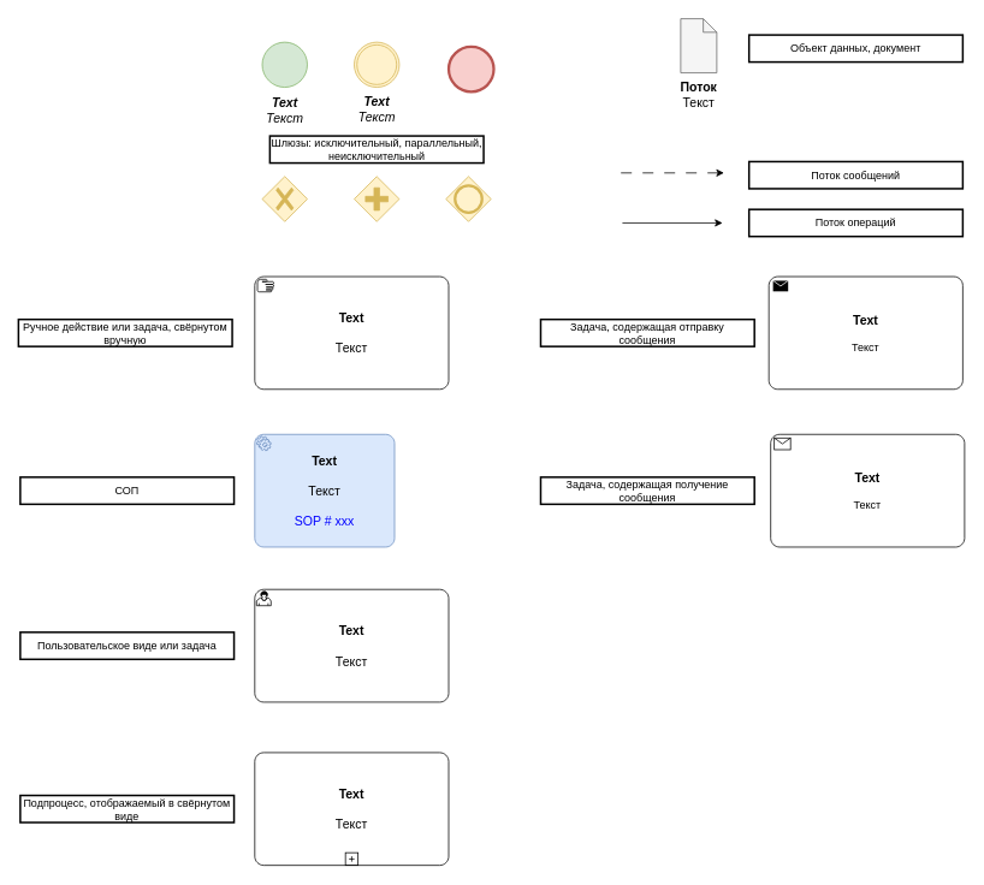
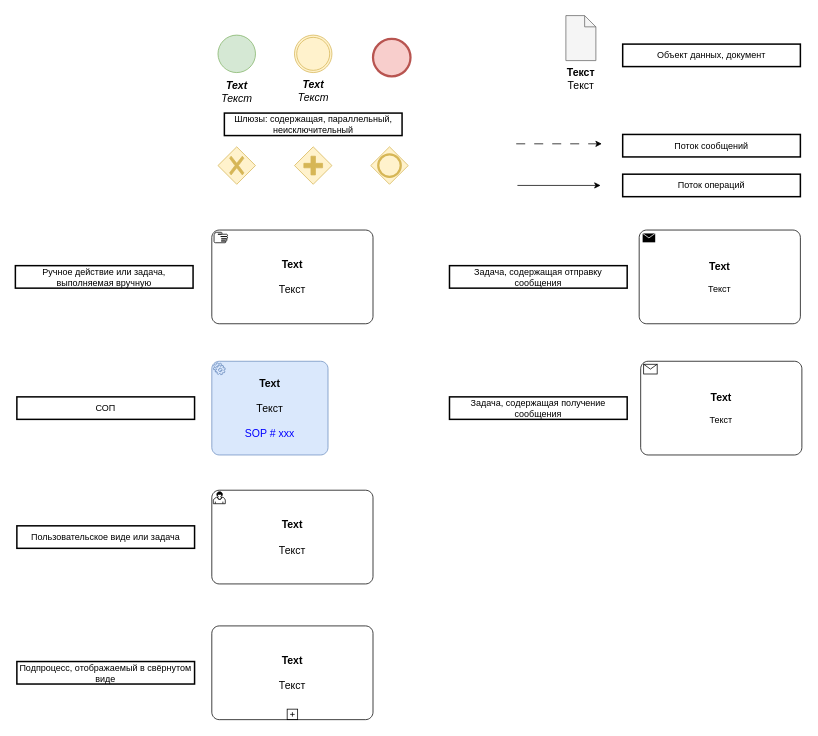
- <mxCell id="29" value="Объект данных, документ" style="text;html=1;strokeColor=default;fillColor=none;align=center;verticalAlign=middle;whiteSpace=wrap;rounded=0;perimeterSpacing=1;strokeWidth=2;" vertex="1" parent="1"><mxGeometry x="830" y="38" width="237" height="30" as="geometry" /></mxCell>
+ <mxCell id="29" value="Объект данных, документ" style="text;html=1;strokeColor=default;fillColor=none;align=center;verticalAlign=middle;whiteSpace=wrap;rounded=0;perimeterSpacing=1;strokeWidth=2;" vertex="1" parent="1"><mxGeometry x="830" y="58" width="237" height="30" as="geometry" /></mxCell>
- <mxCell id="10" value="&lt;b&gt;Поток&lt;/b&gt;&lt;br&gt;Текст" style="text;html=1;strokeColor=none;fillColor=none;align=center;verticalAlign=middle;whiteSpace=wrap;rounded=0;fontSize=14;" vertex="1" parent="1"><mxGeometry x="739" y="86" width="70.5" height="36" as="geometry" /></mxCell>
+ <mxCell id="10" value="&lt;b&gt;Текст&lt;/b&gt;&lt;br&gt;Текст" style="text;html=1;strokeColor=none;fillColor=none;align=center;verticalAlign=middle;whiteSpace=wrap;rounded=0;fontSize=14;" vertex="1" parent="1"><mxGeometry x="739" y="86" width="70.5" height="36" as="geometry" /></mxCell>
- <mxCell id="20" value="Шлюзы: исключительный, параллельный, неисключительный" style="text;html=1;strokeColor=default;fillColor=none;align=center;verticalAlign=middle;whiteSpace=wrap;rounded=0;perimeterSpacing=1;strokeWidth=2;" vertex="1" parent="1"><mxGeometry x="298.75" y="150" width="237" height="30" as="geometry" /></mxCell>
+ <mxCell id="20" value="Шлюзы: содержащая, параллельный, неисключительный" style="text;html=1;strokeColor=default;fillColor=none;align=center;verticalAlign=middle;whiteSpace=wrap;rounded=0;perimeterSpacing=1;strokeWidth=2;" vertex="1" parent="1"><mxGeometry x="298.75" y="150" width="237" height="30" as="geometry" /></mxCell>
- <mxCell id="21" value="Ручное действие или задача, свёрнутом вручную" style="text;html=1;strokeColor=default;fillColor=none;align=center;verticalAlign=middle;whiteSpace=wrap;rounded=0;perimeterSpacing=1;strokeWidth=2;" vertex="1" parent="1"><mxGeometry x="20" y="353.5" width="237" height="30" as="geometry" /></mxCell>
+ <mxCell id="21" value="Ручное действие или задача, выполняемая вручную" style="text;html=1;strokeColor=default;fillColor=none;align=center;verticalAlign=middle;whiteSpace=wrap;rounded=0;perimeterSpacing=1;strokeWidth=2;" vertex="1" parent="1"><mxGeometry x="20" y="353.5" width="237" height="30" as="geometry" /></mxCell>
